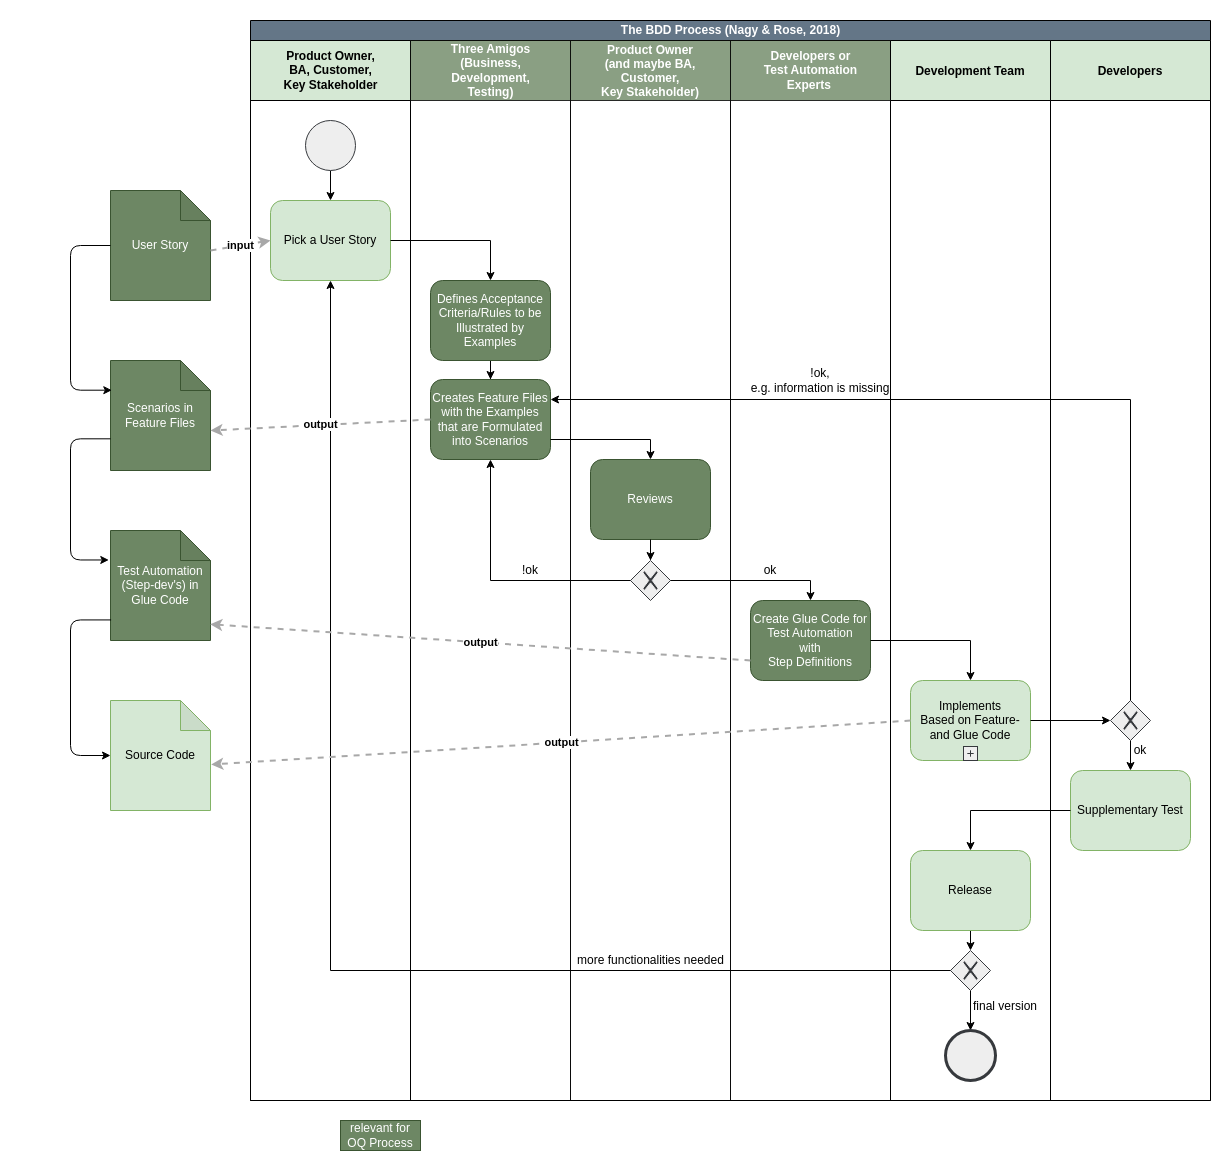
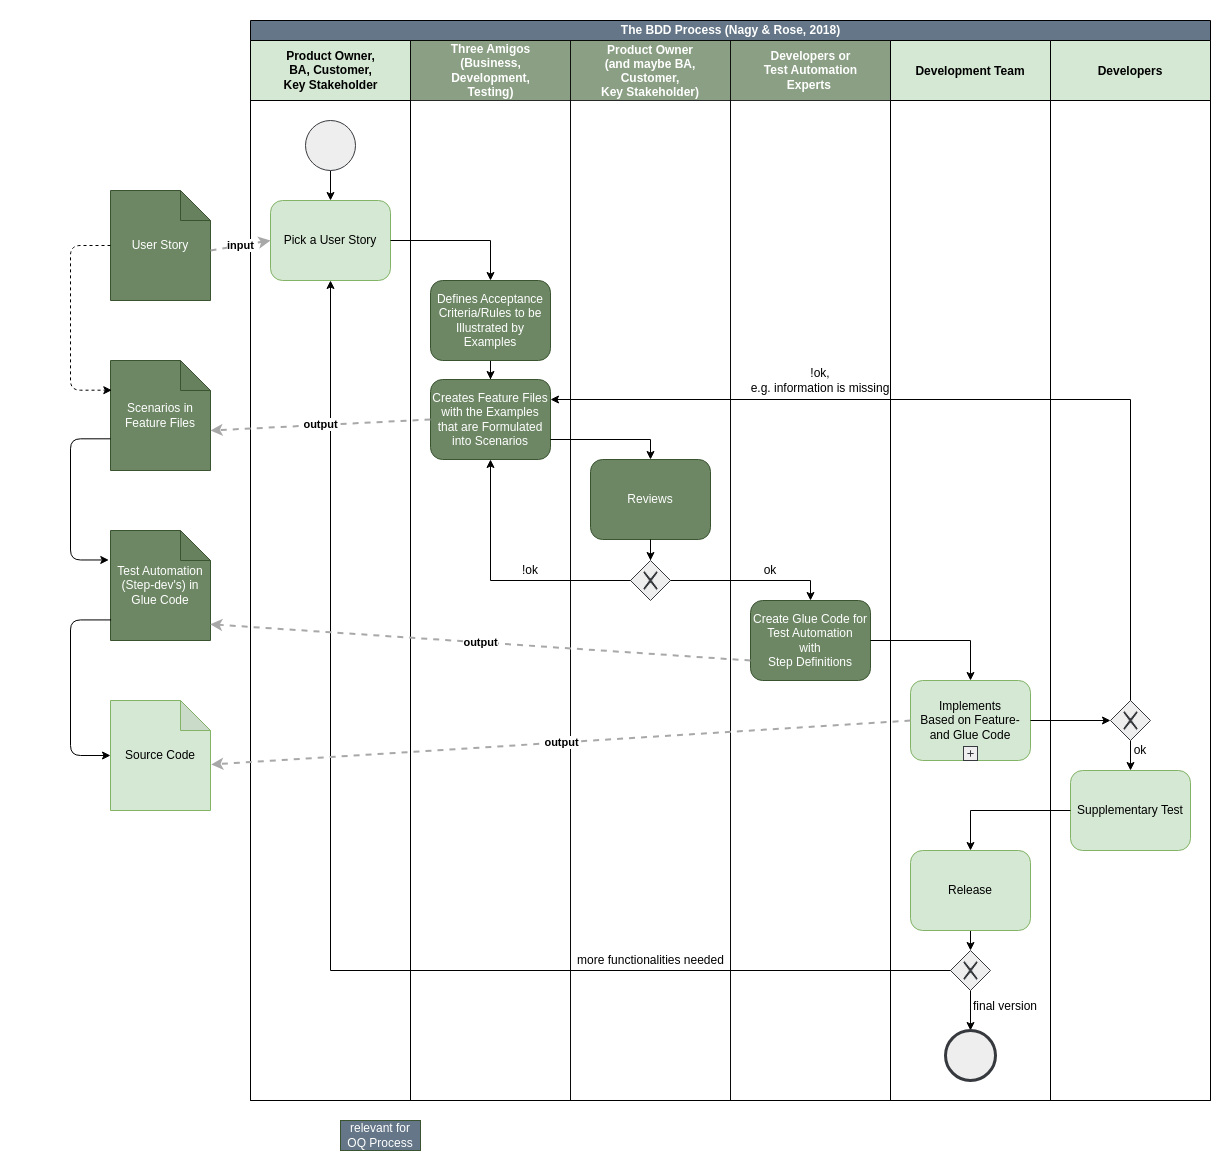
- <mxCell id="52" value="" style="edgeStyle=elbowEdgeStyle;elbow=horizontal;endArrow=classic;html=1;entryX=0.013;entryY=0.27;entryDx=0;entryDy=0;entryPerimeter=0;exitX=0;exitY=0.5;exitDx=0;exitDy=0;exitPerimeter=0;" parent="1" source="2" target="3" edge="1"><mxGeometry width="50" height="50" relative="1" as="geometry"><mxPoint x="60" y="439" as="sourcePoint" /><mxPoint x="60" y="539" as="targetPoint" /><Array as="points"><mxPoint x="70" y="369" /><mxPoint x="20" y="566.72" /></Array></mxGeometry></mxCell>
+ <mxCell id="52" value="" style="edgeStyle=elbowEdgeStyle;elbow=horizontal;endArrow=classic;html=1;entryX=0.013;entryY=0.27;entryDx=0;entryDy=0;entryPerimeter=0;exitX=0;exitY=0.5;exitDx=0;exitDy=0;exitPerimeter=0;dashed=1;" parent="1" source="2" target="3" edge="1"><mxGeometry width="50" height="50" relative="1" as="geometry"><mxPoint x="60" y="439" as="sourcePoint" /><mxPoint x="60" y="539" as="targetPoint" /><Array as="points"><mxPoint x="70" y="369" /><mxPoint x="20" y="566.72" /></Array></mxGeometry></mxCell>
- <mxCell id="55" value="relevant for OQ Process" style="rounded=0;whiteSpace=wrap;html=1;fillColor=#6d8764;strokeColor=#3A5431;fontColor=#ffffff;" parent="1" vertex="1"><mxGeometry x="340" y="1120" width="80" height="30" as="geometry" /></mxCell>
+ <mxCell id="55" value="relevant for OQ Process" style="rounded=0;whiteSpace=wrap;html=1;fillColor=#647687;strokeColor=#3A5431;fontColor=#ffffff;" parent="1" vertex="1"><mxGeometry x="340" y="1120" width="80" height="30" as="geometry" /></mxCell>
